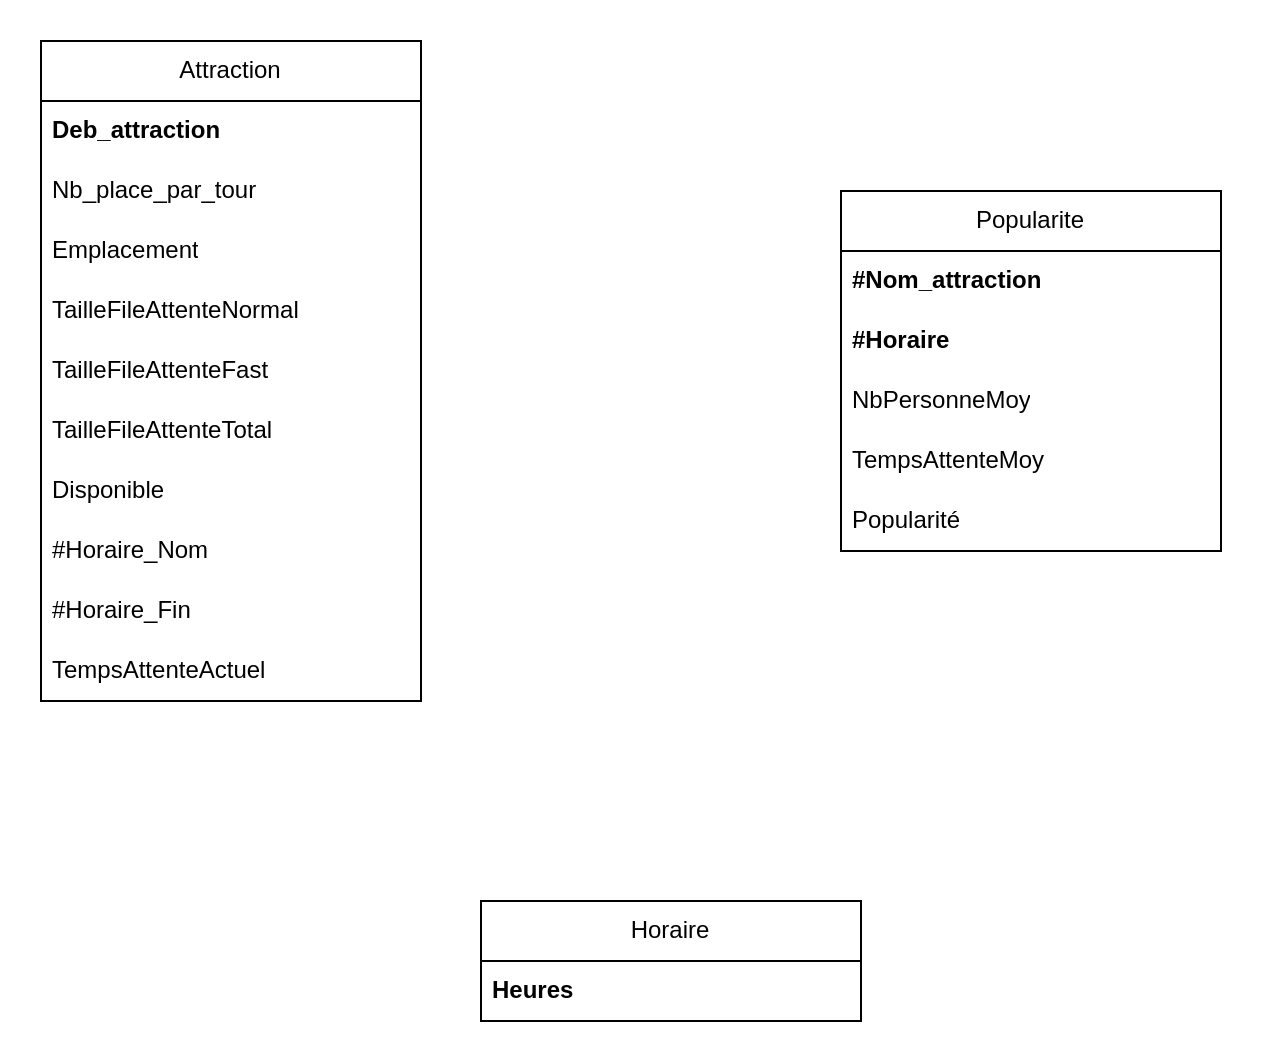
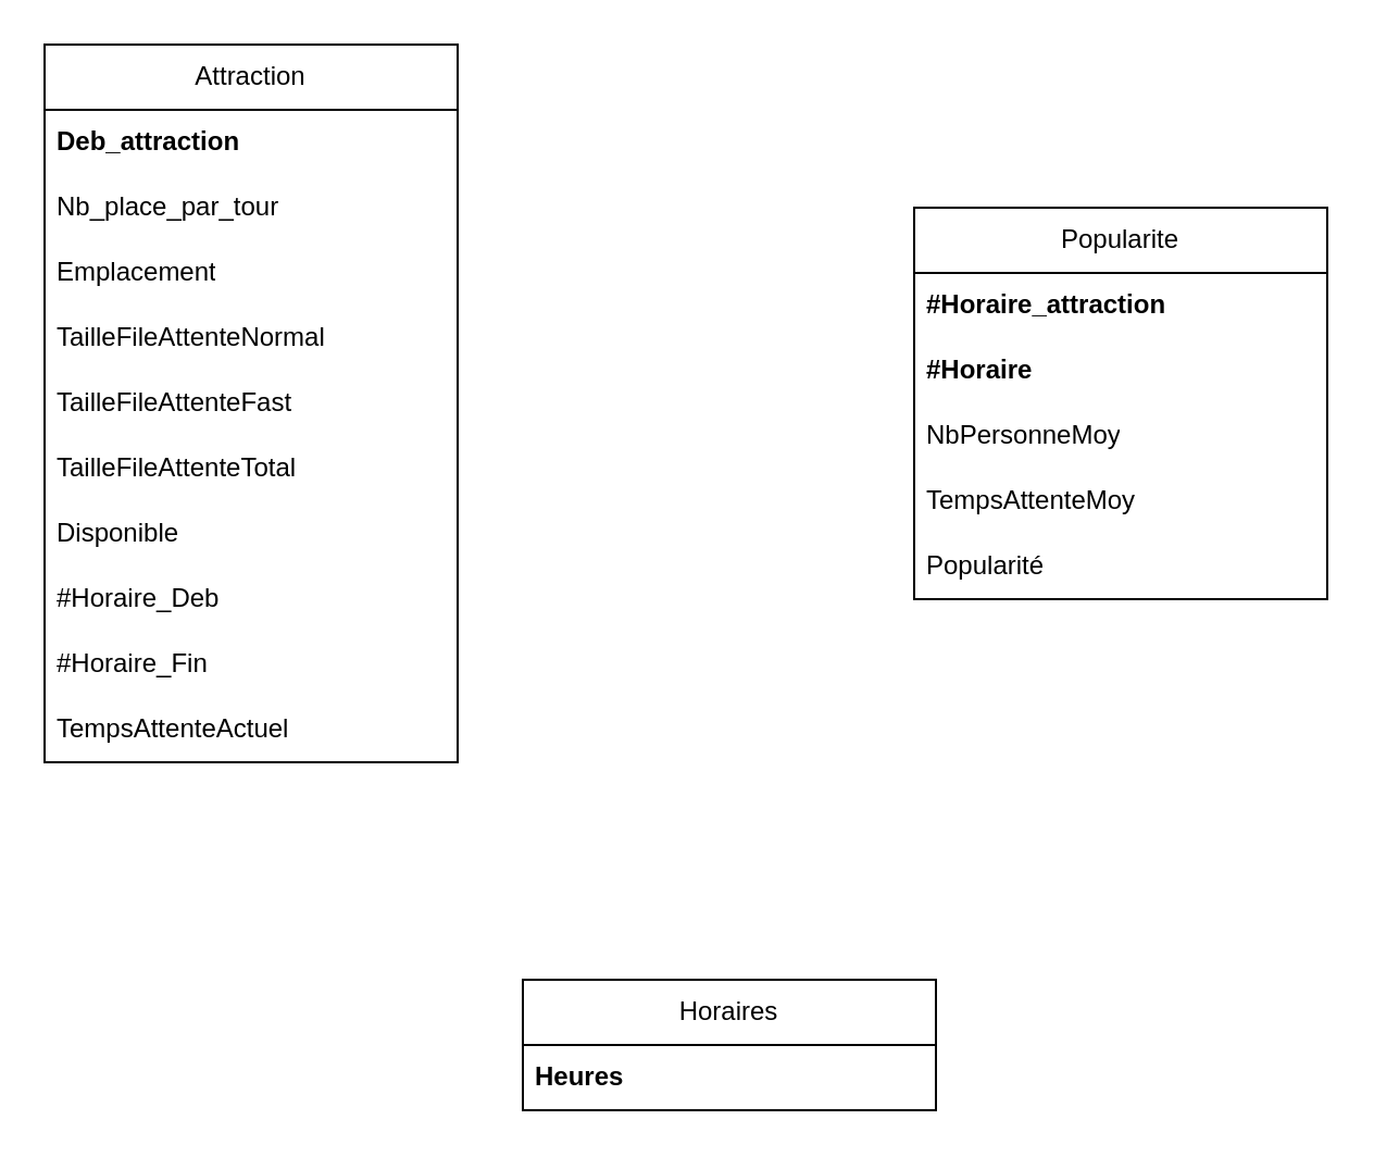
- <mxCell id="14" value="&lt;b&gt;#Nom_attraction&lt;/b&gt;" style="text;strokeColor=none;fillColor=none;align=left;verticalAlign=middle;spacingLeft=4;spacingRight=4;overflow=hidden;points=[[0,0.5],[1,0.5]];portConstraint=eastwest;rotatable=0;whiteSpace=wrap;html=1;" parent="13" vertex="1"><mxGeometry y="30" width="190" height="30" as="geometry" /></mxCell>
+ <mxCell id="14" value="&lt;b&gt;#Horaire_attraction&lt;/b&gt;" style="text;strokeColor=none;fillColor=none;align=left;verticalAlign=middle;spacingLeft=4;spacingRight=4;overflow=hidden;points=[[0,0.5],[1,0.5]];portConstraint=eastwest;rotatable=0;whiteSpace=wrap;html=1;" parent="13" vertex="1"><mxGeometry y="30" width="190" height="30" as="geometry" /></mxCell>
- <mxCell id="10" value="#Horaire_Nom " style="text;strokeColor=none;fillColor=none;align=left;verticalAlign=middle;spacingLeft=4;spacingRight=4;overflow=hidden;points=[[0,0.5],[1,0.5]];portConstraint=eastwest;rotatable=0;whiteSpace=wrap;html=1;" parent="2" vertex="1"><mxGeometry y="240" width="190" height="30" as="geometry" /></mxCell>
+ <mxCell id="10" value="#Horaire_Deb " style="text;strokeColor=none;fillColor=none;align=left;verticalAlign=middle;spacingLeft=4;spacingRight=4;overflow=hidden;points=[[0,0.5],[1,0.5]];portConstraint=eastwest;rotatable=0;whiteSpace=wrap;html=1;" parent="2" vertex="1"><mxGeometry y="240" width="190" height="30" as="geometry" /></mxCell>
- <mxCell id="19" value="Horaire" style="swimlane;fontStyle=0;childLayout=stackLayout;horizontal=1;startSize=30;horizontalStack=0;resizeParent=1;resizeParentMax=0;resizeLast=0;collapsible=1;marginBottom=0;whiteSpace=wrap;html=1;" parent="1" vertex="1"><mxGeometry x="240" y="450" width="190" height="60" as="geometry" /></mxCell>
+ <mxCell id="19" value="Horaires" style="swimlane;fontStyle=0;childLayout=stackLayout;horizontal=1;startSize=30;horizontalStack=0;resizeParent=1;resizeParentMax=0;resizeLast=0;collapsible=1;marginBottom=0;whiteSpace=wrap;html=1;" parent="1" vertex="1"><mxGeometry x="240" y="450" width="190" height="60" as="geometry" /></mxCell>
